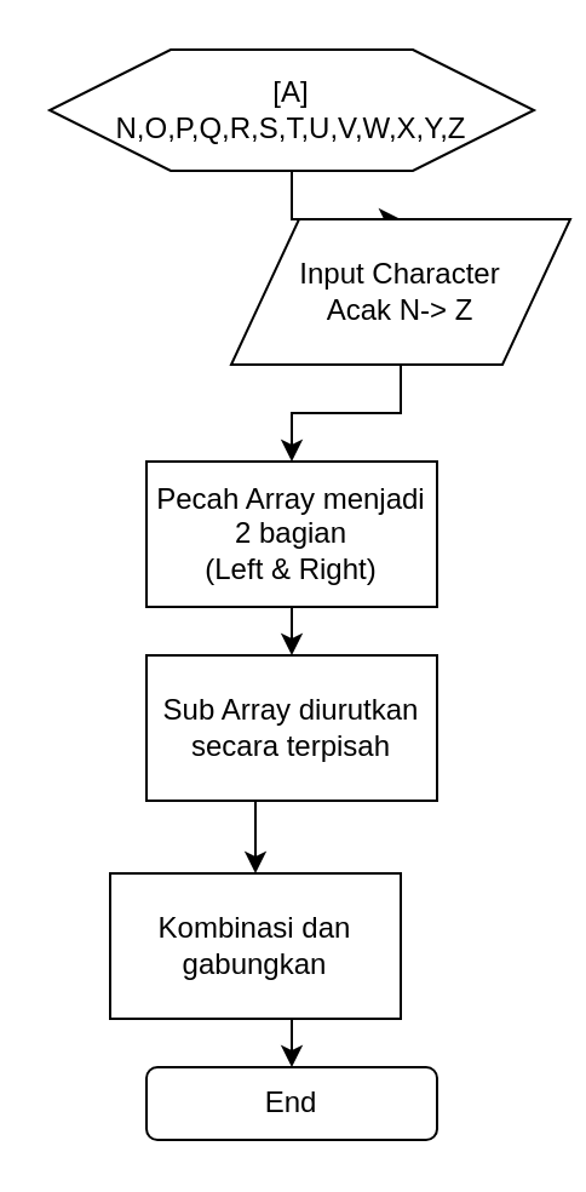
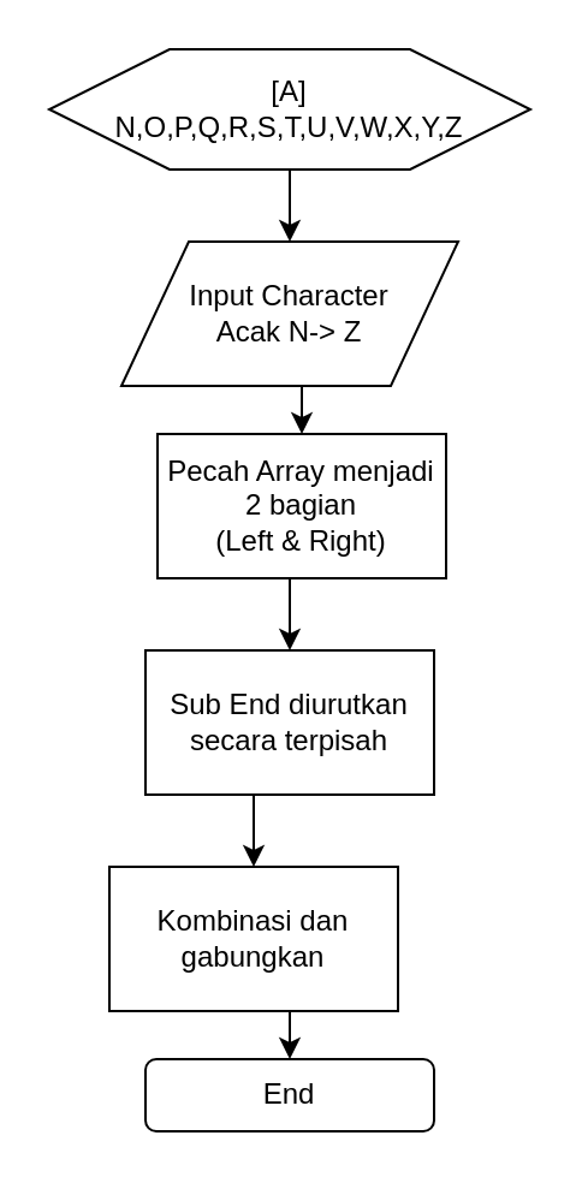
- <mxCell id="5" value="&lt;div&gt;Input Character&lt;/div&gt;&lt;div&gt;Acak N-&amp;gt; Z&lt;br&gt;&lt;/div&gt;" style="shape=parallelogram;perimeter=parallelogramPerimeter;whiteSpace=wrap;html=1;strokeColor=#000000;" parent="1" vertex="1"><mxGeometry x="95" y="90" width="140" height="60" as="geometry" /></mxCell>
+ <mxCell id="5" value="&lt;div&gt;Input Character&lt;/div&gt;&lt;div&gt;Acak N-&amp;gt; Z&lt;br&gt;&lt;/div&gt;" style="shape=parallelogram;perimeter=parallelogramPerimeter;whiteSpace=wrap;html=1;strokeColor=#000000;" parent="1" vertex="1"><mxGeometry x="50" y="100" width="140" height="60" as="geometry" /></mxCell>
- <mxCell id="7" value="&lt;div&gt;Pecah Array menjadi &lt;br&gt;&lt;/div&gt;&lt;div&gt;2 bagian&lt;/div&gt;&lt;div&gt;(Left &amp;amp; Right)&lt;br&gt;&lt;/div&gt;" style="rounded=0;whiteSpace=wrap;html=1;strokeColor=#000000;" parent="1" vertex="1"><mxGeometry x="60" y="190" width="120" height="60" as="geometry" /></mxCell>
+ <mxCell id="7" value="&lt;div&gt;Pecah Array menjadi &lt;br&gt;&lt;/div&gt;&lt;div&gt;2 bagian&lt;/div&gt;&lt;div&gt;(Left &amp;amp; Right)&lt;br&gt;&lt;/div&gt;" style="rounded=0;whiteSpace=wrap;html=1;strokeColor=#000000;" parent="1" vertex="1"><mxGeometry x="65" y="180" width="120" height="60" as="geometry" /></mxCell>
- <mxCell id="9" value="&lt;div&gt;Sub Array diurutkan&lt;/div&gt;&lt;div&gt;secara terpisah&lt;br&gt;&lt;/div&gt;" style="rounded=0;whiteSpace=wrap;html=1;strokeColor=#000000;" parent="1" vertex="1"><mxGeometry x="60" y="270" width="120" height="60" as="geometry" /></mxCell>
+ <mxCell id="9" value="&lt;div&gt;Sub End diurutkan&lt;/div&gt;&lt;div&gt;secara terpisah&lt;br&gt;&lt;/div&gt;" style="rounded=0;whiteSpace=wrap;html=1;strokeColor=#000000;" parent="1" vertex="1"><mxGeometry x="60" y="270" width="120" height="60" as="geometry" /></mxCell>
